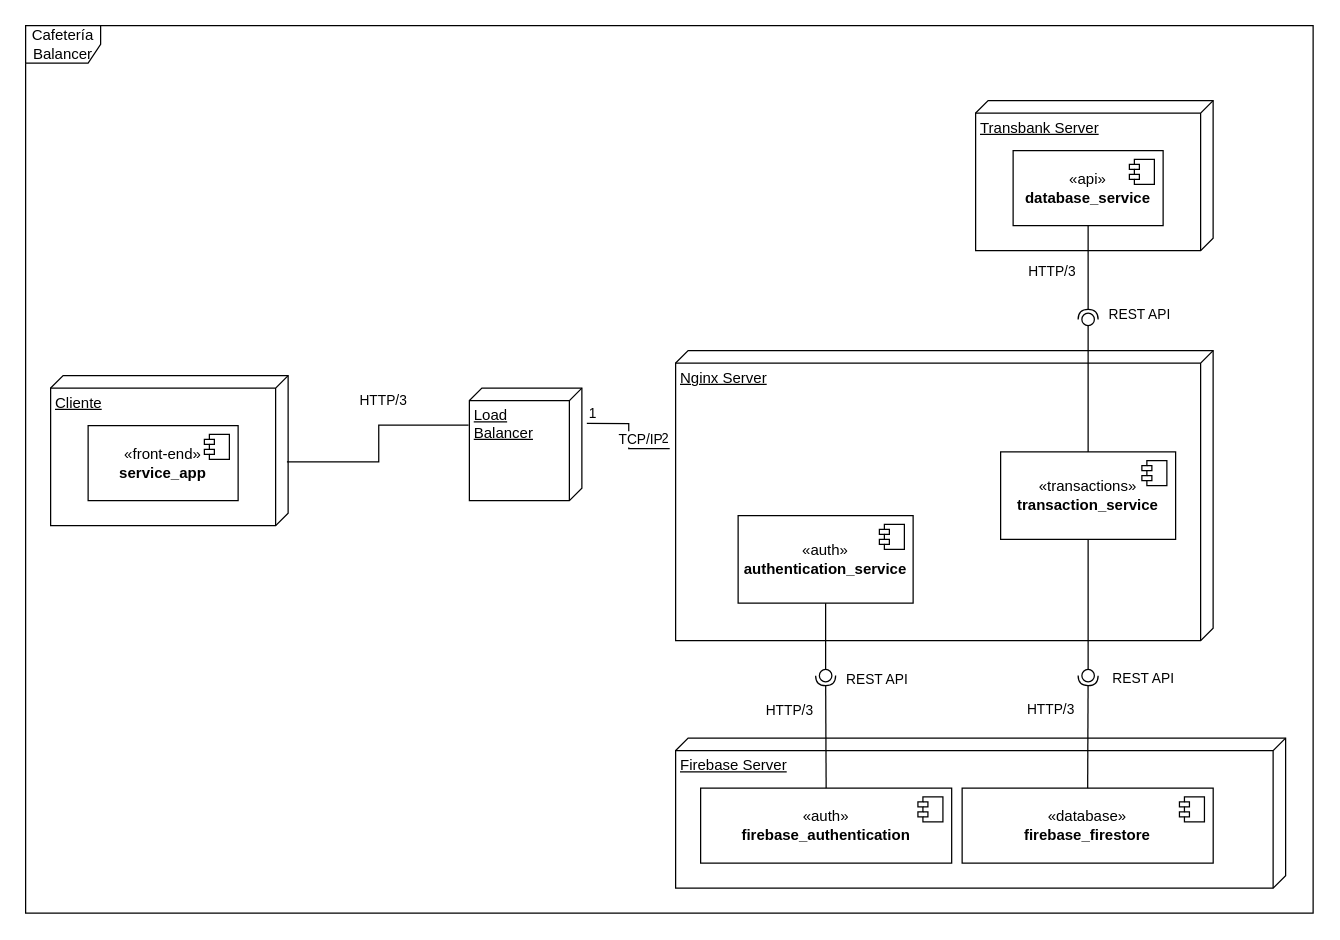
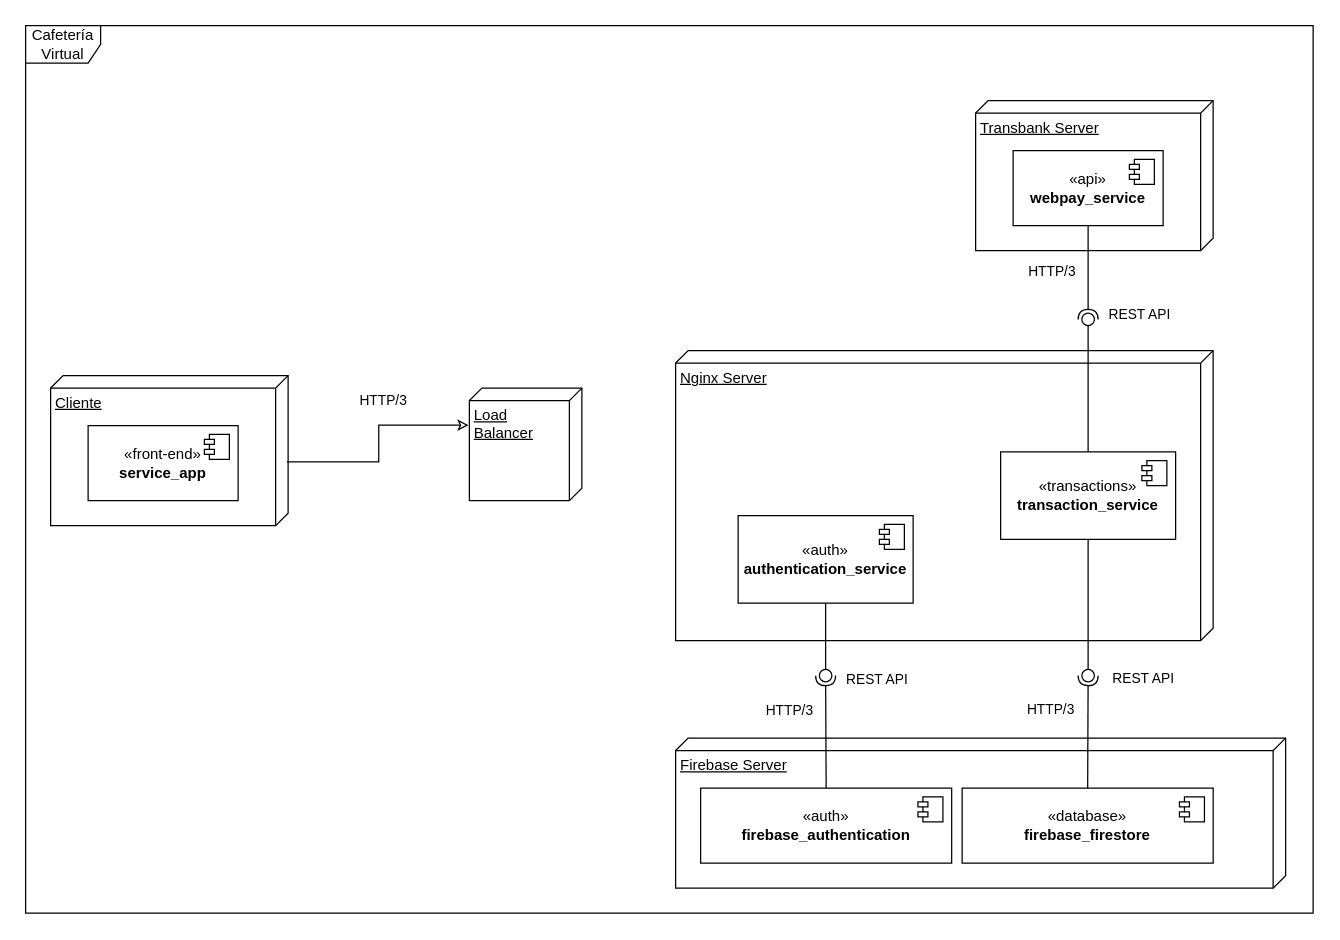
- <mxCell id="2" value="Cafetería Balancer" style="shape=umlFrame;whiteSpace=wrap;html=1;pointerEvents=0;" vertex="1" parent="1"><mxGeometry x="20" y="20" width="1030" height="710" as="geometry" /></mxCell>
+ <mxCell id="2" value="Cafetería Virtual" style="shape=umlFrame;whiteSpace=wrap;html=1;pointerEvents=0;" vertex="1" parent="1"><mxGeometry x="20" y="20" width="1030" height="710" as="geometry" /></mxCell>
- <mxCell id="19" value="&lt;div&gt;«api»&lt;/div&gt;&lt;div&gt;&lt;b&gt;database_service&lt;/b&gt;&lt;/div&gt;" style="html=1;dropTarget=0;whiteSpace=wrap;" vertex="1" parent="17"><mxGeometry x="30" y="40" width="120" height="60" as="geometry" /></mxCell>
+ <mxCell id="19" value="&lt;div&gt;«api»&lt;/div&gt;&lt;div&gt;&lt;b&gt;webpay_service&lt;/b&gt;&lt;/div&gt;" style="html=1;dropTarget=0;whiteSpace=wrap;" vertex="1" parent="17"><mxGeometry x="30" y="40" width="120" height="60" as="geometry" /></mxCell>
- <mxCell id="8" value="" style="edgeStyle=orthogonalEdgeStyle;rounded=0;orthogonalLoop=1;jettySize=auto;html=1;endArrow=none;endFill=0;exitX=0.575;exitY=0.005;exitDx=0;exitDy=0;exitPerimeter=0;entryX=0.329;entryY=1.007;entryDx=0;entryDy=0;entryPerimeter=0;" edge="1" parent="1" source="5" target="3"><mxGeometry relative="1" as="geometry"><mxPoint x="240" y="360" as="sourcePoint" /><mxPoint x="340" y="360" as="targetPoint" /></mxGeometry></mxCell>
+ <mxCell id="8" value="" style="edgeStyle=orthogonalEdgeStyle;rounded=0;orthogonalLoop=1;jettySize=auto;html=1;endArrow=classic;endFill=0;exitX=0.575;exitY=0.005;exitDx=0;exitDy=0;exitPerimeter=0;entryX=0.329;entryY=1.007;entryDx=0;entryDy=0;entryPerimeter=0;" edge="1" parent="1" source="5" target="3"><mxGeometry relative="1" as="geometry"><mxPoint x="240" y="360" as="sourcePoint" /><mxPoint x="340" y="360" as="targetPoint" /></mxGeometry></mxCell>
- <mxCell id="11" value="" style="endArrow=none;html=1;edgeStyle=orthogonalEdgeStyle;rounded=0;exitX=0.314;exitY=-0.044;exitDx=0;exitDy=0;exitPerimeter=0;entryX=0.338;entryY=1.011;entryDx=0;entryDy=0;entryPerimeter=0;" edge="1" parent="1" source="3" target="10"><mxGeometry relative="1" as="geometry"><mxPoint x="400" y="400" as="sourcePoint" /><mxPoint x="560" y="400" as="targetPoint" /></mxGeometry></mxCell>
- <mxCell id="12" value="&lt;div&gt;1&lt;/div&gt;" style="edgeLabel;resizable=0;html=1;align=left;verticalAlign=bottom;" connectable="0" vertex="1" parent="11"><mxGeometry x="-1" relative="1" as="geometry" /></mxCell>
- <mxCell id="13" value="&lt;div&gt;1..2&lt;/div&gt;" style="edgeLabel;resizable=0;html=1;align=right;verticalAlign=bottom;" connectable="0" vertex="1" parent="11"><mxGeometry x="1" relative="1" as="geometry" /></mxCell>
- <mxCell id="14" value="&lt;div&gt;TCP/IP&lt;/div&gt;" style="edgeLabel;html=1;align=center;verticalAlign=middle;resizable=0;points=[];" vertex="1" connectable="0" parent="11"><mxGeometry x="-0.203" relative="1" as="geometry"><mxPoint x="9" y="12" as="offset" /></mxGeometry></mxCell>
